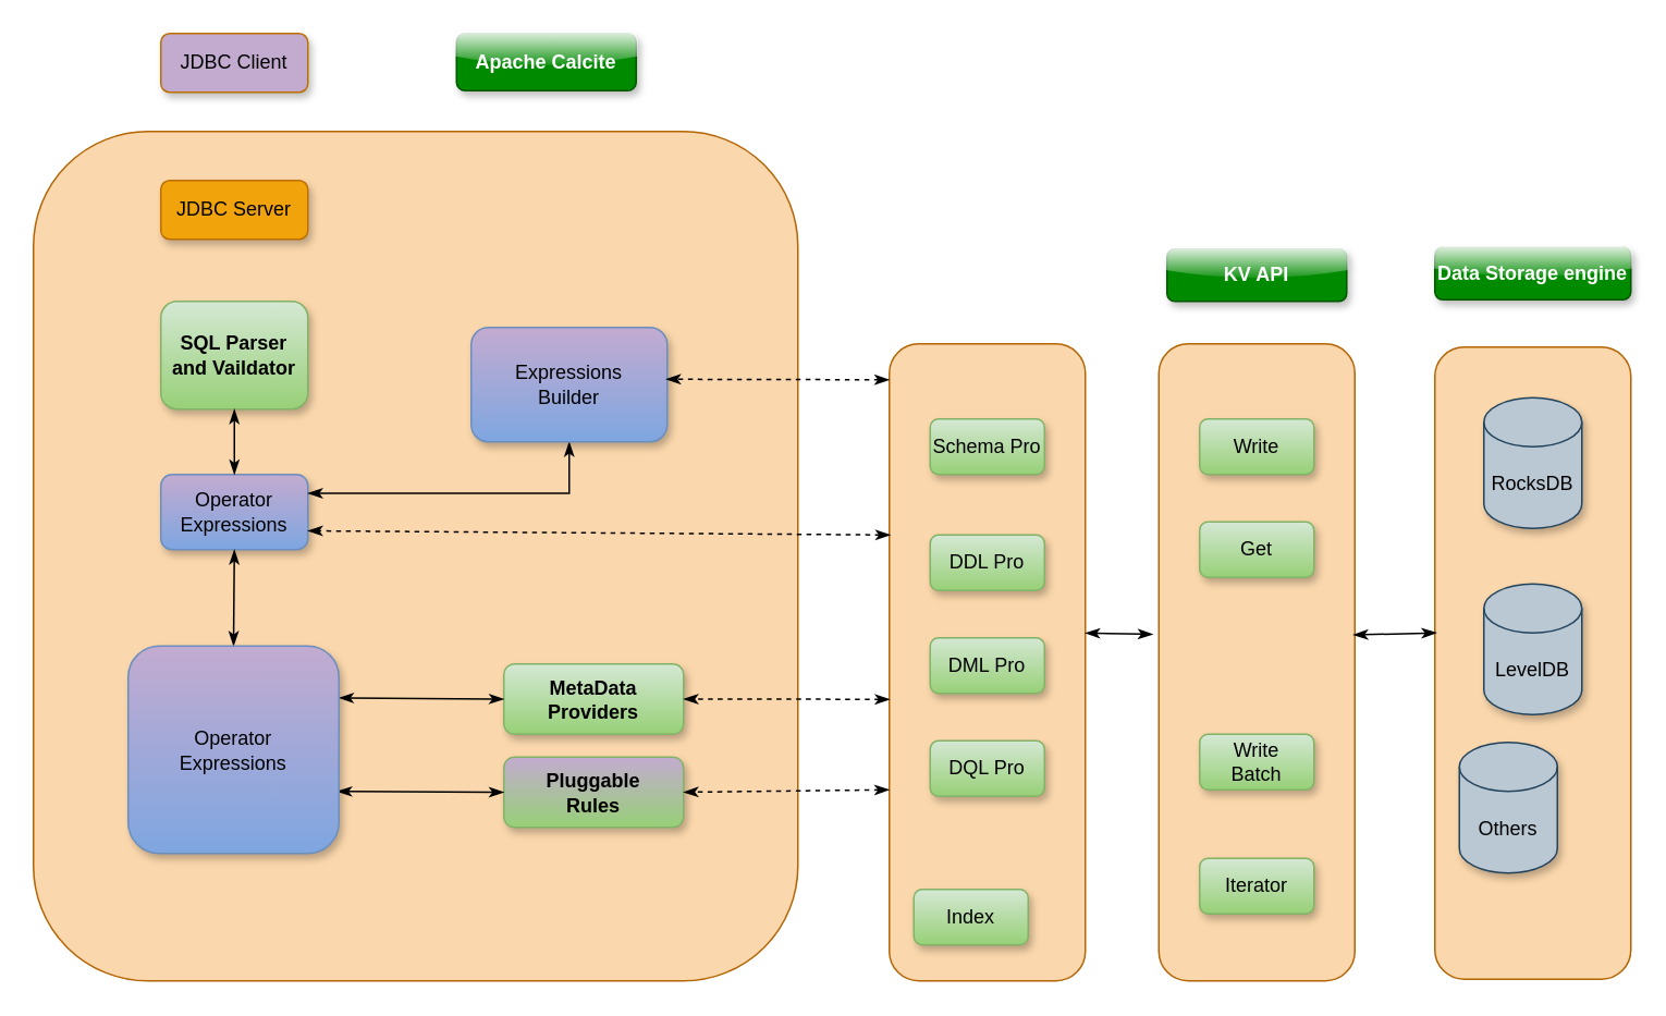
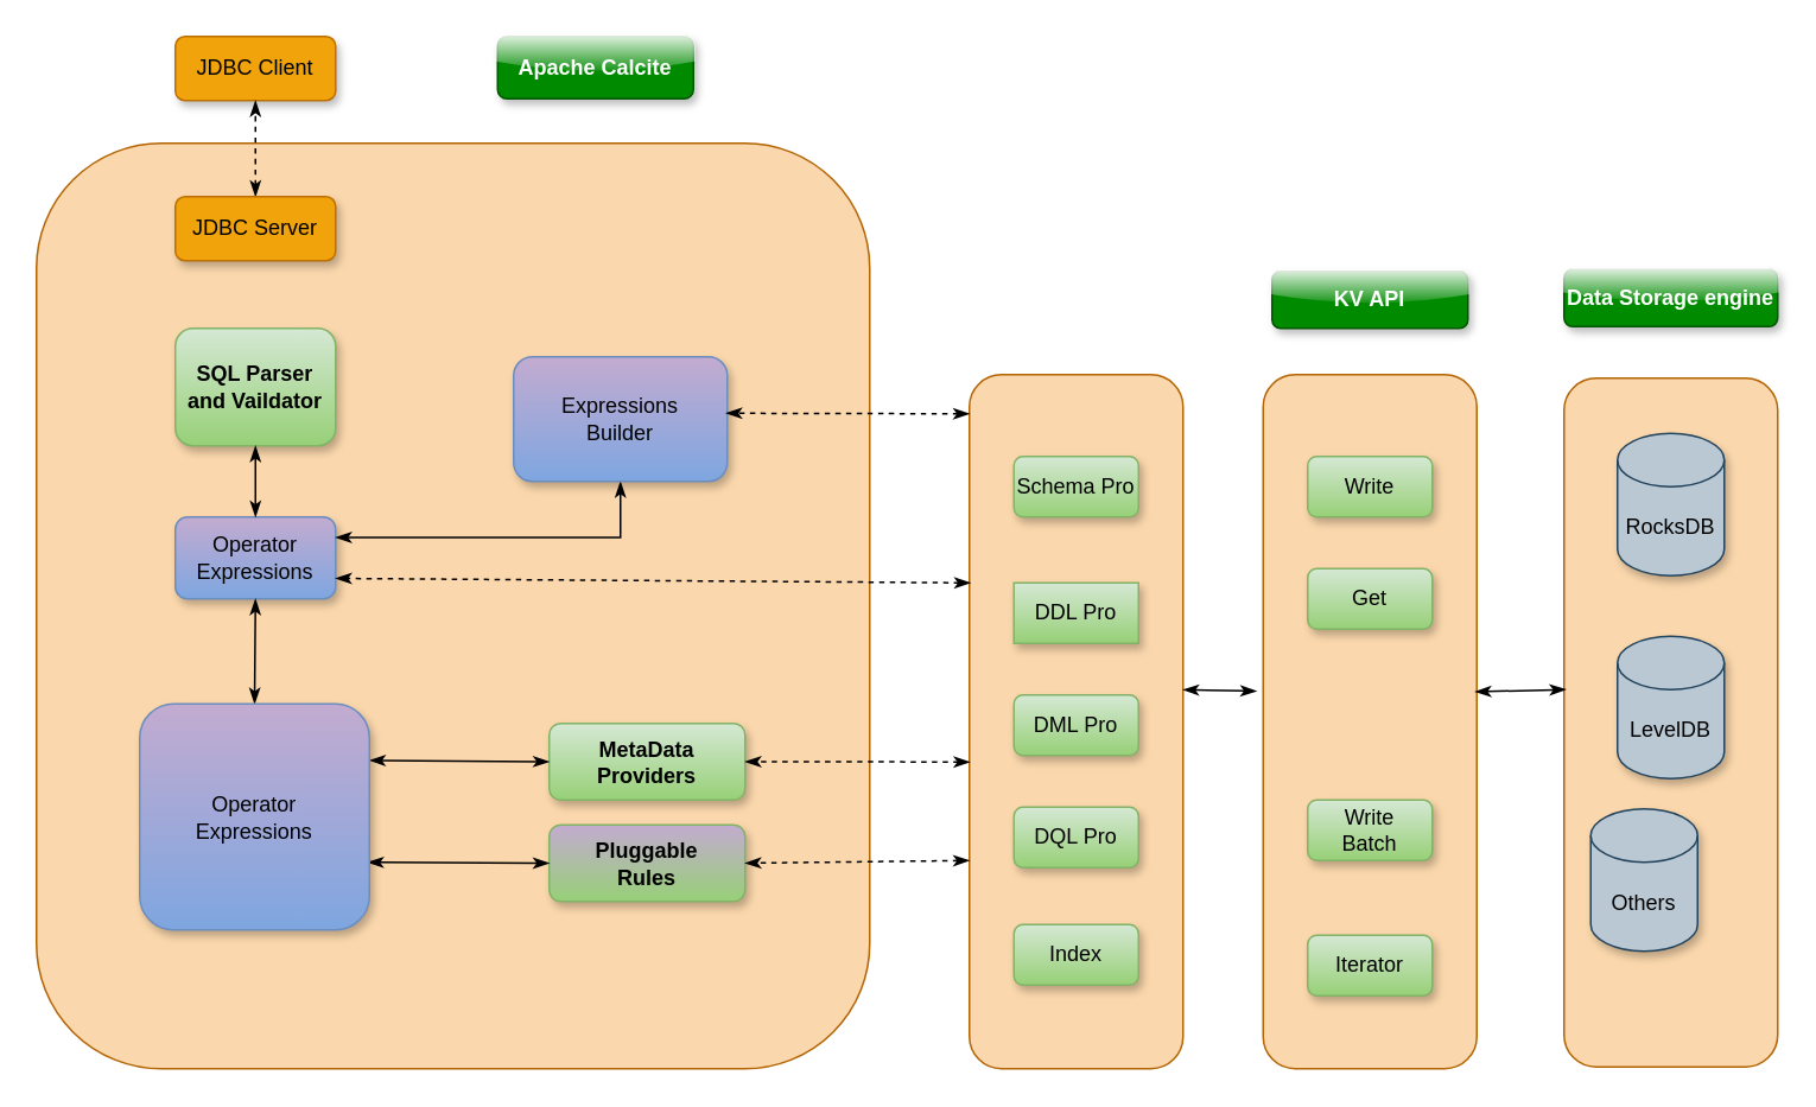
- <mxCell id="4" value="JDBC Client" style="rounded=1;whiteSpace=wrap;html=1;shadow=1;glass=0;hachureGap=4;pointerEvents=0;strokeWidth=1;fillColor=#c3abd0;strokeColor=#BD7000;fontColor=#000000;sketch=0;" parent="1" vertex="1"><mxGeometry x="98" y="20" width="90" height="36" as="geometry" /></mxCell>
+ <mxCell id="4" value="JDBC Client" style="rounded=1;whiteSpace=wrap;html=1;shadow=1;glass=0;hachureGap=4;pointerEvents=0;strokeWidth=1;fillColor=#f0a30a;strokeColor=#BD7000;fontColor=#000000;sketch=0;" parent="1" vertex="1"><mxGeometry x="98" y="20" width="90" height="36" as="geometry" /></mxCell>
+ <mxCell id="5" value="" style="edgeStyle=none;curved=1;rounded=0;orthogonalLoop=1;jettySize=auto;html=1;endArrow=classicThin;sourcePerimeterSpacing=8;targetPerimeterSpacing=8;dashed=1;startArrow=classicThin;startFill=1;endFill=1;entryX=0.5;entryY=1;entryDx=0;entryDy=0;exitX=0.5;exitY=0;exitDx=0;exitDy=0;" parent="1" source="6" target="4" edge="1"><mxGeometry relative="1" as="geometry"><mxPoint x="141" y="100" as="sourcePoint" /><Array as="points" /></mxGeometry></mxCell>
- <mxCell id="32" value="DDL Pro" style="rounded=1;whiteSpace=wrap;html=1;shadow=1;glass=0;hachureGap=4;pointerEvents=0;strokeWidth=1;fillColor=#d5e8d4;gradientColor=#97d077;strokeColor=#82b366;" parent="1" vertex="1"><mxGeometry x="569" y="327" width="70" height="34" as="geometry" /></mxCell>
+ <mxCell id="32" value="DDL Pro" style="whiteSpace=wrap;html=1;shadow=1;glass=0;hachureGap=4;pointerEvents=0;strokeWidth=1;fillColor=#d5e8d4;gradientColor=#97d077;strokeColor=#82b366;rounded=0;" parent="1" vertex="1"><mxGeometry x="569" y="327" width="70" height="34" as="geometry" /></mxCell>
- <mxCell id="39" value="Index" style="rounded=1;whiteSpace=wrap;html=1;shadow=1;glass=0;hachureGap=4;pointerEvents=0;strokeWidth=1;fillColor=#d5e8d4;gradientColor=#97d077;strokeColor=#82b366;" parent="1" vertex="1"><mxGeometry x="559" y="544" width="70" height="34" as="geometry" /></mxCell>
+ <mxCell id="39" value="Index" style="rounded=1;whiteSpace=wrap;html=1;shadow=1;glass=0;hachureGap=4;pointerEvents=0;strokeWidth=1;fillColor=#d5e8d4;gradientColor=#97d077;strokeColor=#82b366;" parent="1" vertex="1"><mxGeometry x="569" y="519" width="70" height="34" as="geometry" /></mxCell>
